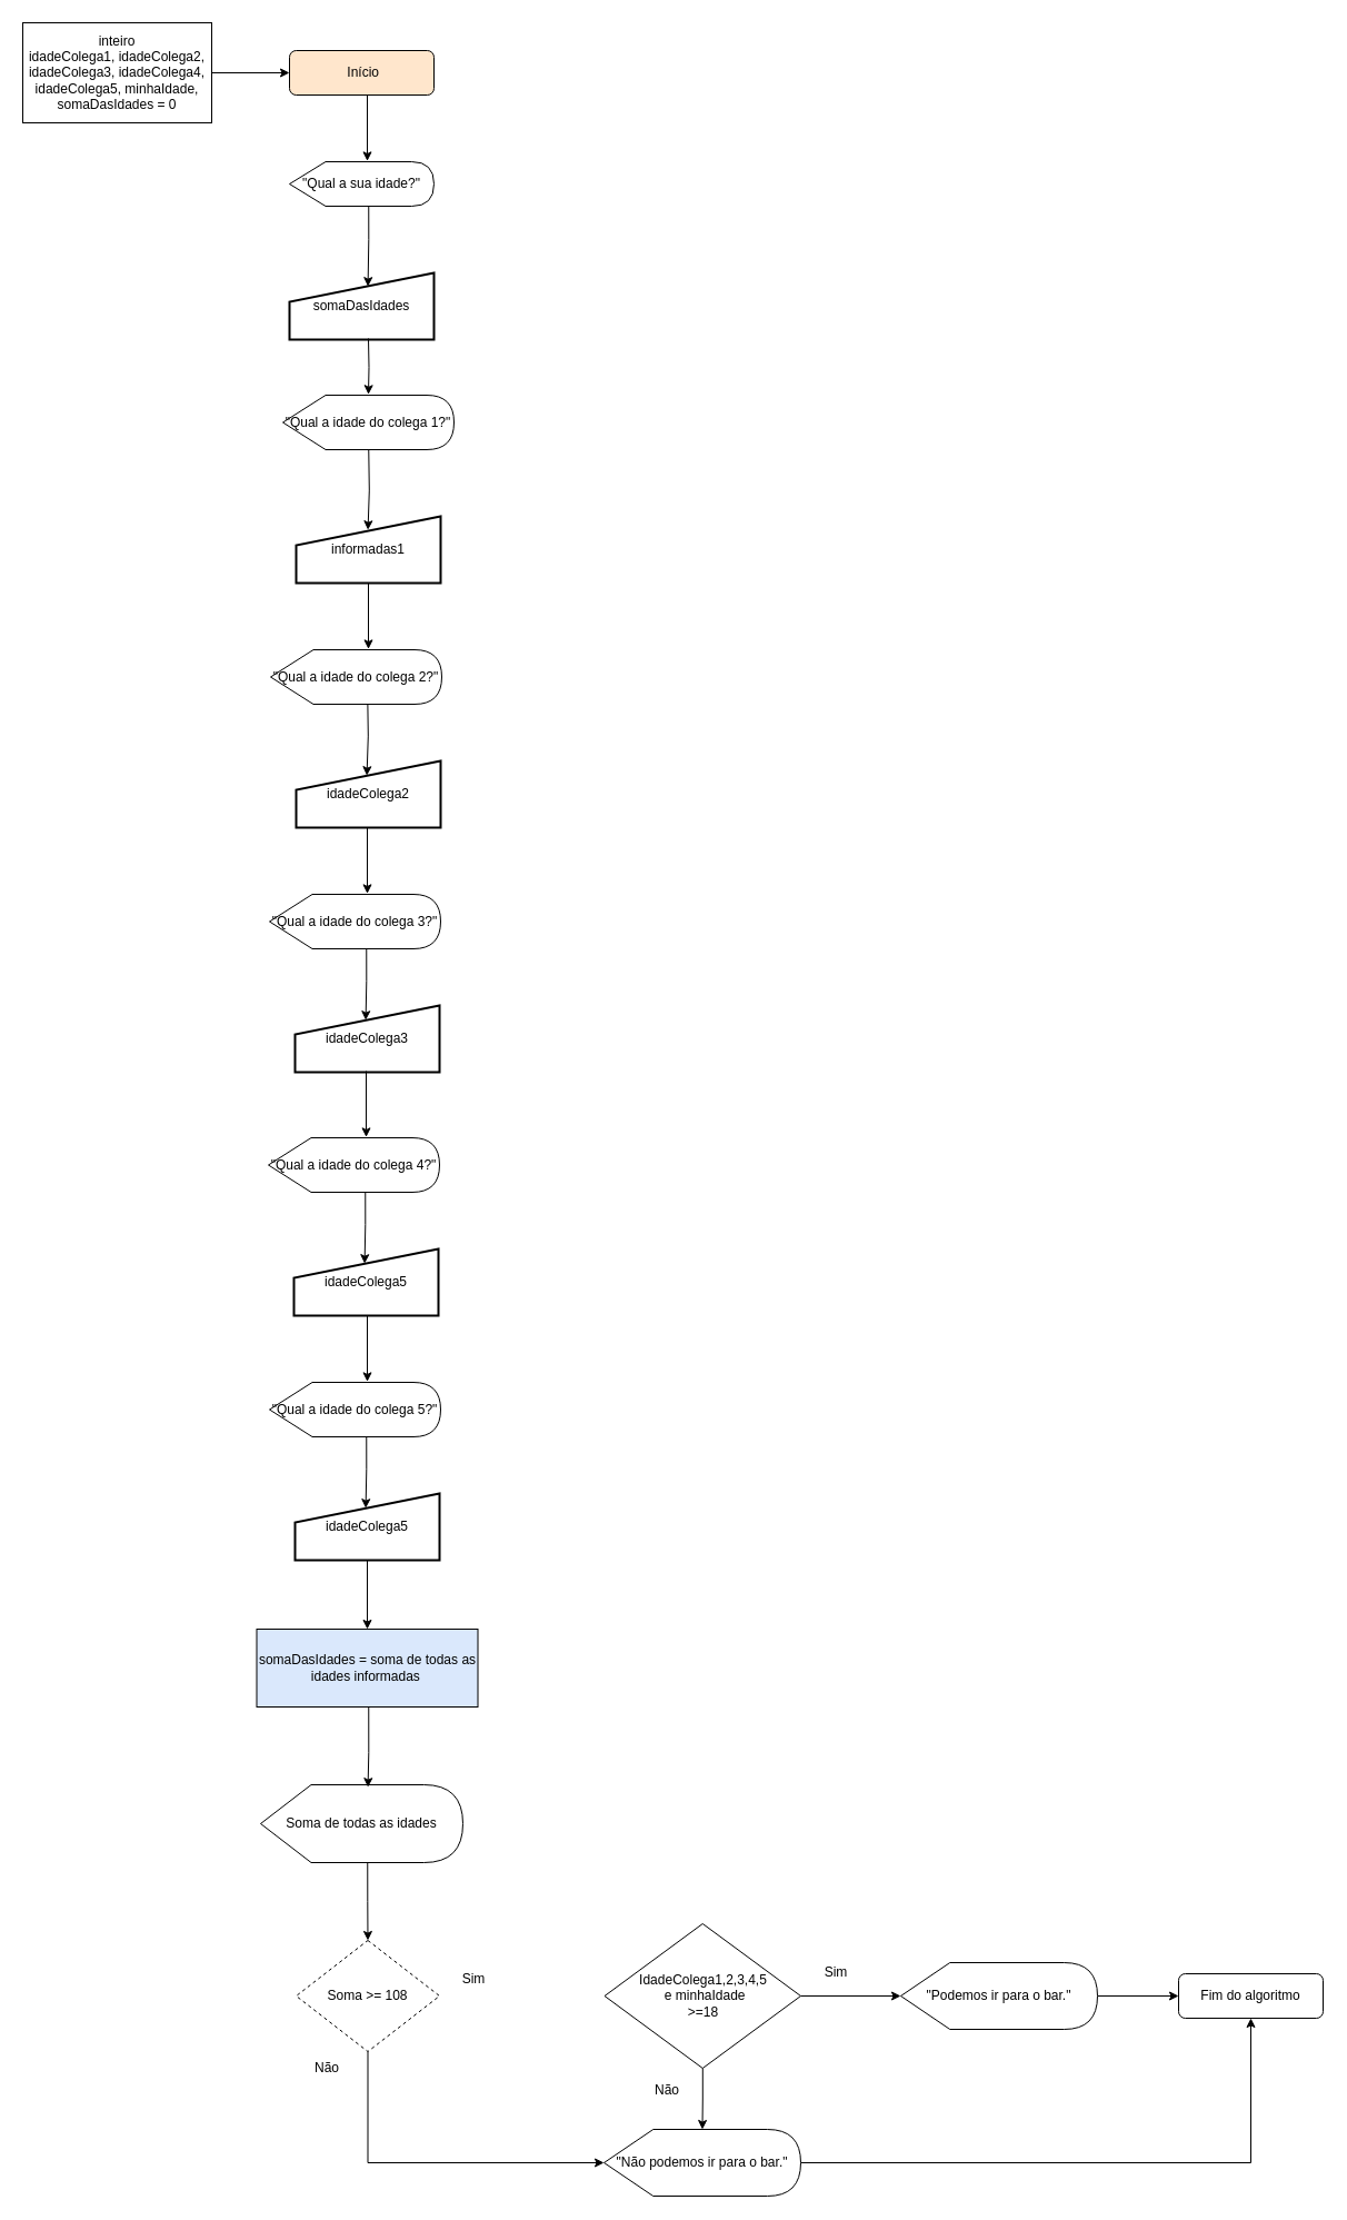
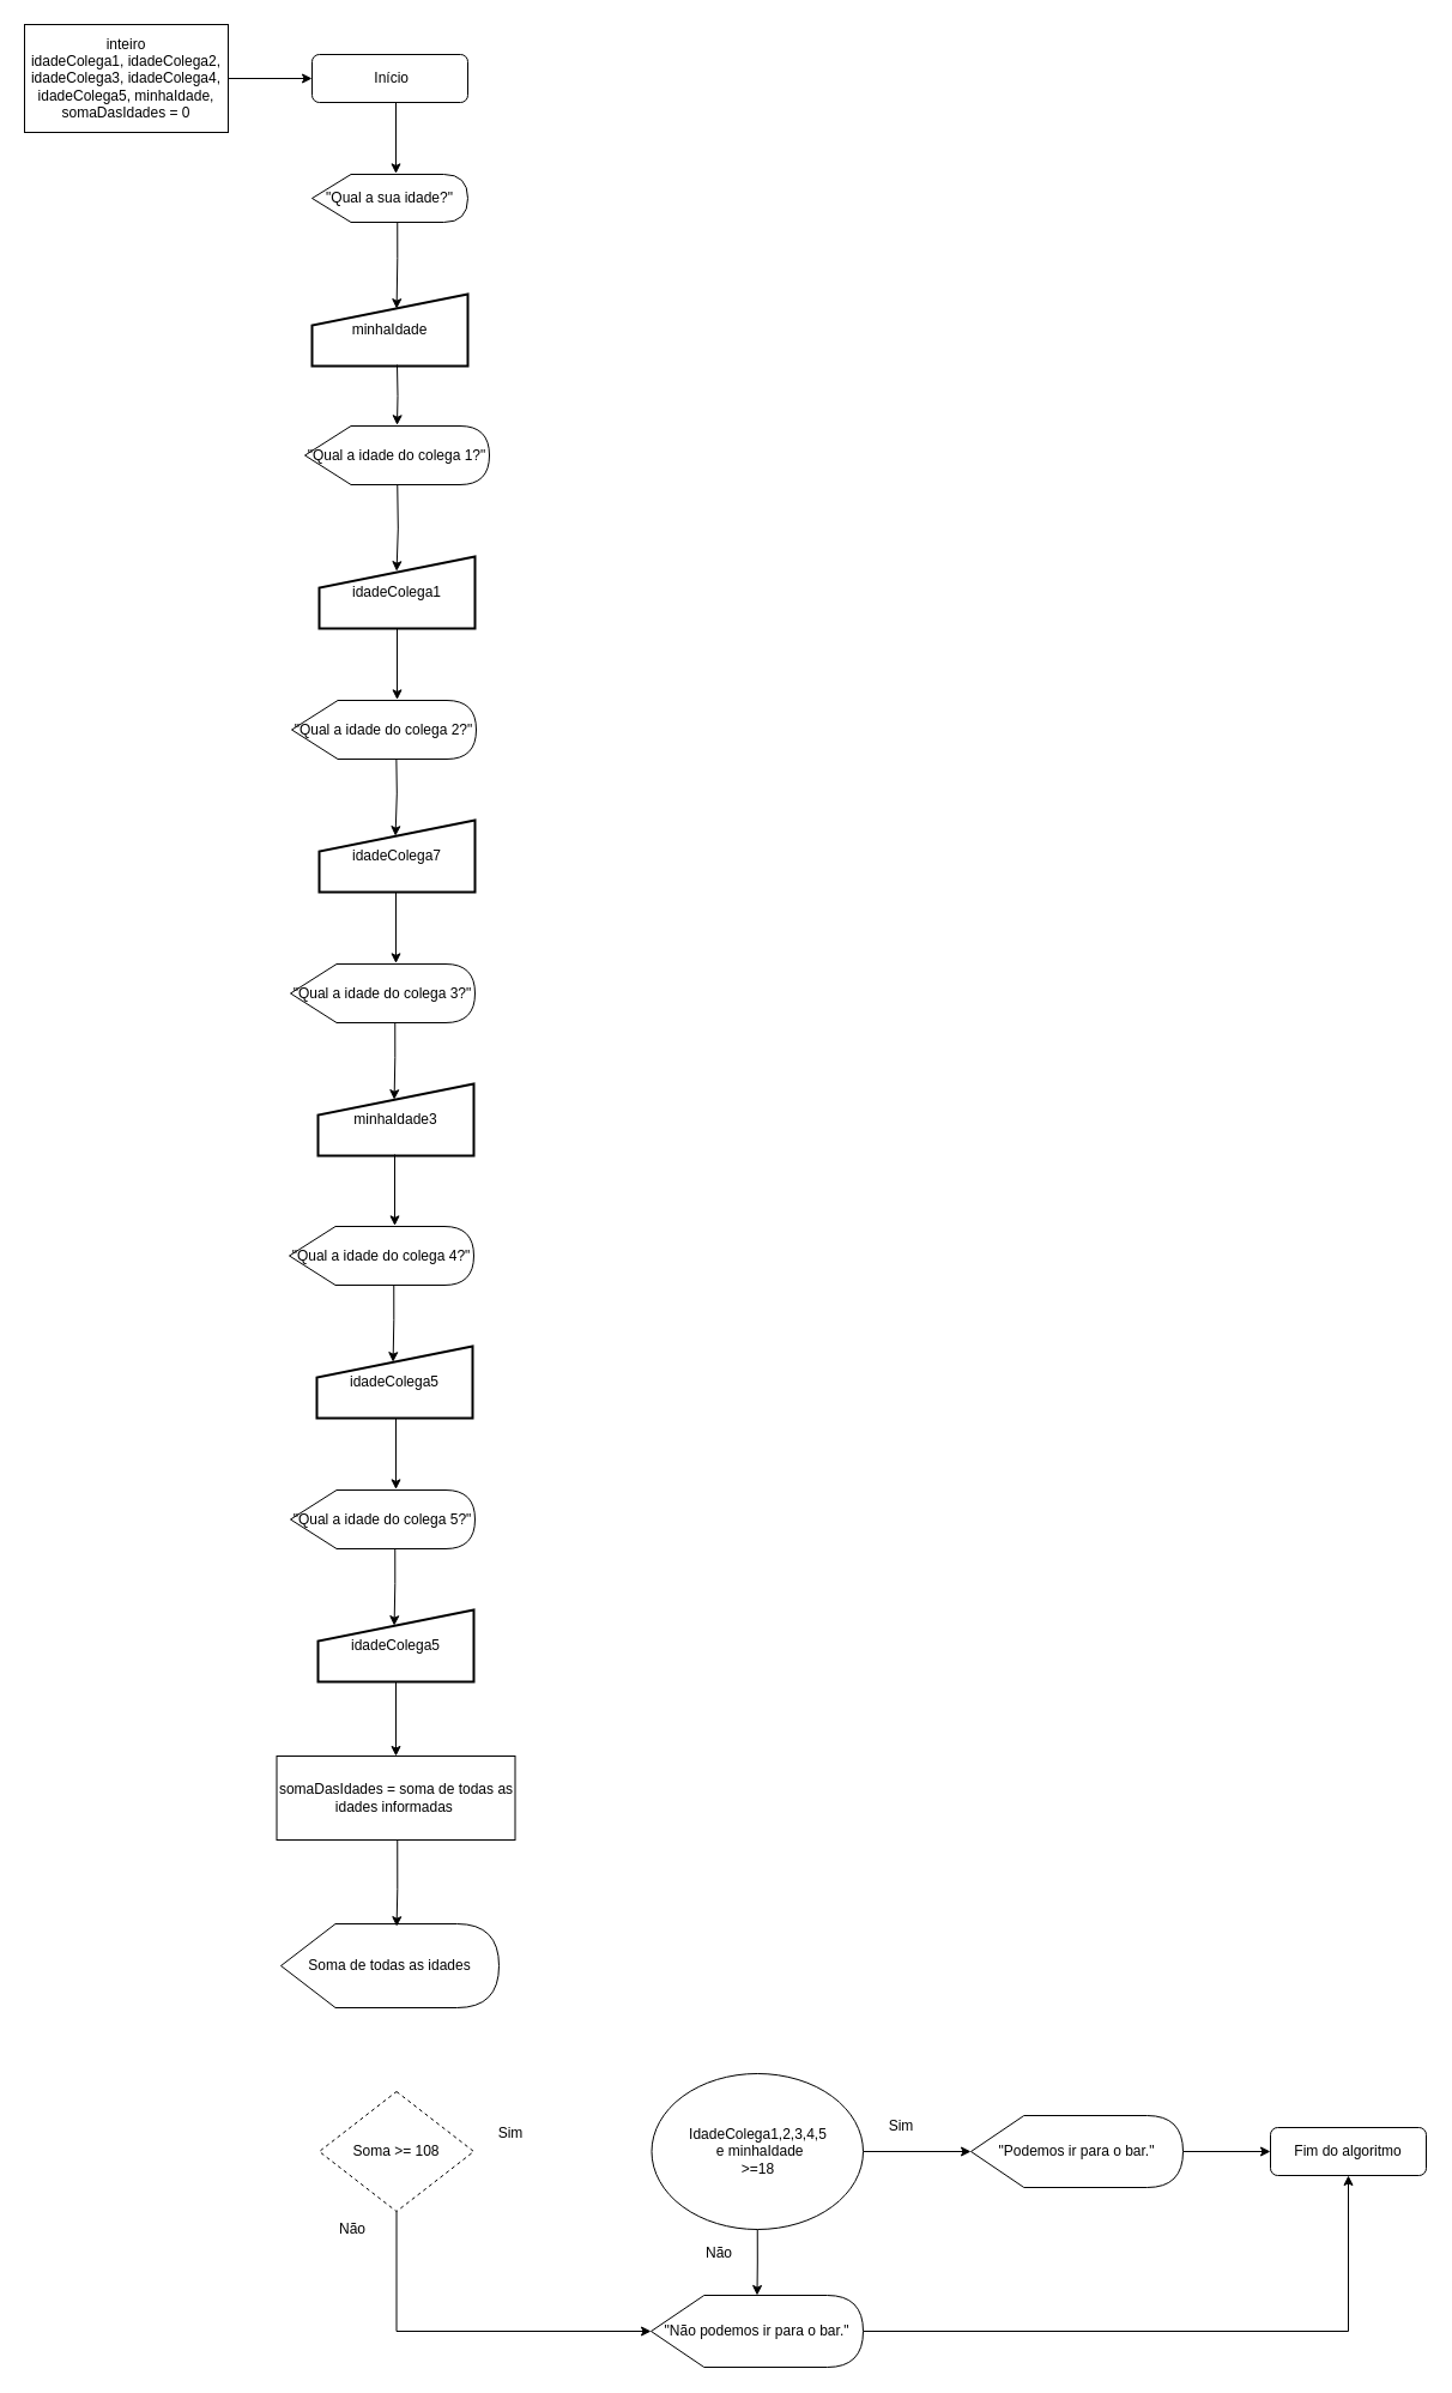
- <mxCell id="2" value="&amp;nbsp;Início" style="rounded=1;whiteSpace=wrap;html=1;fillColor=#ffe6cc;" vertex="1" parent="1"><mxGeometry x="260" y="45" width="130" height="40" as="geometry" /></mxCell>
+ <mxCell id="2" value="&amp;nbsp;Início" style="rounded=1;whiteSpace=wrap;html=1;" vertex="1" parent="1"><mxGeometry x="260" y="45" width="130" height="40" as="geometry" /></mxCell>
- <mxCell id="6" value="somaDasIdades" style="html=1;strokeWidth=2;shape=manualInput;whiteSpace=wrap;rounded=1;size=26;arcSize=0;" vertex="1" parent="1"><mxGeometry x="260" y="245" width="130" height="60" as="geometry" /></mxCell>
+ <mxCell id="6" value="minhaIdade" style="html=1;strokeWidth=2;shape=manualInput;whiteSpace=wrap;rounded=1;size=26;arcSize=0;" vertex="1" parent="1"><mxGeometry x="260" y="245" width="130" height="60" as="geometry" /></mxCell>
- <mxCell id="10" value="informadas1" style="html=1;strokeWidth=2;shape=manualInput;whiteSpace=wrap;rounded=1;size=26;arcSize=0;" vertex="1" parent="1"><mxGeometry x="266" y="464" width="130" height="60" as="geometry" /></mxCell>
+ <mxCell id="10" value="idadeColega1" style="html=1;strokeWidth=2;shape=manualInput;whiteSpace=wrap;rounded=1;size=26;arcSize=0;" vertex="1" parent="1"><mxGeometry x="266" y="464" width="130" height="60" as="geometry" /></mxCell>
- <mxCell id="13" value="idadeColega2" style="html=1;strokeWidth=2;shape=manualInput;whiteSpace=wrap;rounded=1;size=26;arcSize=0;" vertex="1" parent="1"><mxGeometry x="266" y="684" width="130" height="60" as="geometry" /></mxCell>
+ <mxCell id="13" value="idadeColega7" style="html=1;strokeWidth=2;shape=manualInput;whiteSpace=wrap;rounded=1;size=26;arcSize=0;" vertex="1" parent="1"><mxGeometry x="266" y="684" width="130" height="60" as="geometry" /></mxCell>
- <mxCell id="17" value="idadeColega3" style="html=1;strokeWidth=2;shape=manualInput;whiteSpace=wrap;rounded=1;size=26;arcSize=0;" vertex="1" parent="1"><mxGeometry x="265" y="904" width="130" height="60" as="geometry" /></mxCell>
+ <mxCell id="17" value="minhaIdade3" style="html=1;strokeWidth=2;shape=manualInput;whiteSpace=wrap;rounded=1;size=26;arcSize=0;" vertex="1" parent="1"><mxGeometry x="265" y="904" width="130" height="60" as="geometry" /></mxCell>
- <mxCell id="30" value="somaDasIdades = soma de todas as idades informadas&amp;nbsp;" style="rounded=0;whiteSpace=wrap;html=1;fillColor=#dae8fc;" vertex="1" parent="1"><mxGeometry x="230.5" y="1465" width="199" height="70" as="geometry" /></mxCell>
+ <mxCell id="30" value="somaDasIdades = soma de todas as idades informadas&amp;nbsp;" style="rounded=0;whiteSpace=wrap;html=1;" vertex="1" parent="1"><mxGeometry x="230.5" y="1465" width="199" height="70" as="geometry" /></mxCell>
- <mxCell id="32" style="edgeStyle=orthogonalEdgeStyle;rounded=0;orthogonalLoop=1;jettySize=auto;html=1;exitX=0;exitY=0;exitDx=96.25;exitDy=70;exitPerimeter=0;entryX=0.5;entryY=0;entryDx=0;entryDy=0;" edge="1" parent="1" source="33" target="31"><mxGeometry relative="1" as="geometry" /></mxCell>
- <mxCell id="37" value="IdadeColega1,2,3,4,5&lt;br&gt;&amp;nbsp;e minhaIdade&lt;br&gt;&amp;gt;=18" style="rhombus;whiteSpace=wrap;html=1;" vertex="1" parent="1"><mxGeometry x="543.5" y="1730" width="176.5" height="130" as="geometry" /></mxCell>
+ <mxCell id="37" value="IdadeColega1,2,3,4,5&lt;br&gt;&amp;nbsp;e minhaIdade&lt;br&gt;&amp;gt;=18" style="ellipse;whiteSpace=wrap;html=1;" vertex="1" parent="1"><mxGeometry x="543.5" y="1730" width="176.5" height="130" as="geometry" /></mxCell>
